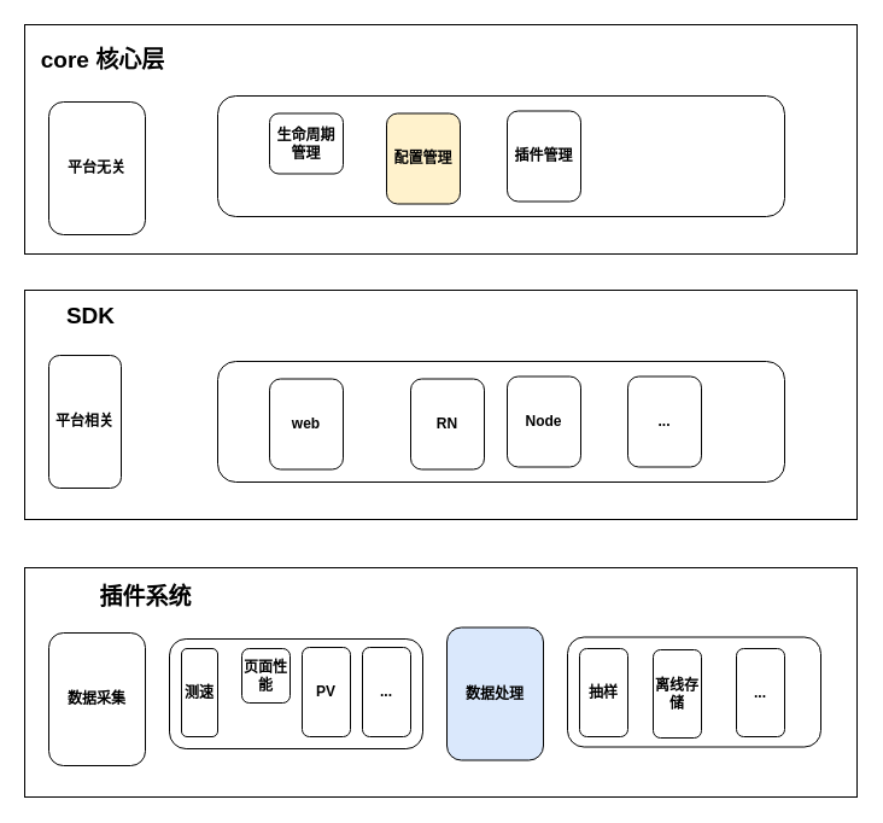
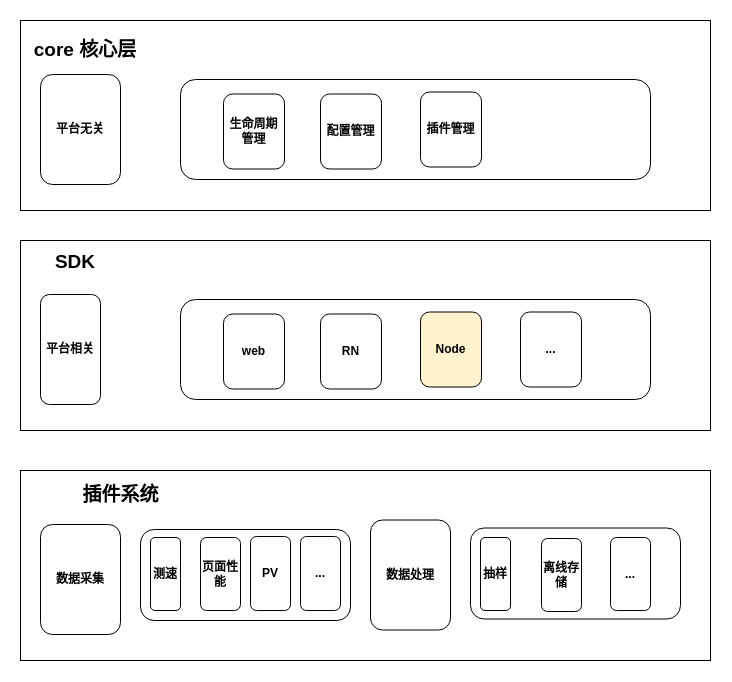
- <mxCell id="6" value="&lt;b&gt;生命周期管理&lt;/b&gt;" style="rounded=1;whiteSpace=wrap;html=1;" vertex="1" parent="1"><mxGeometry x="223" y="93.5" width="61" height="50" as="geometry" /></mxCell>
+ <mxCell id="6" value="&lt;b&gt;生命周期管理&lt;/b&gt;" style="rounded=1;whiteSpace=wrap;html=1;" vertex="1" parent="1"><mxGeometry x="223" y="93.5" width="61" height="75" as="geometry" /></mxCell>
- <mxCell id="7" value="&lt;b&gt;配置管理&lt;/b&gt;" style="rounded=1;whiteSpace=wrap;html=1;fillColor=#fff2cc;" vertex="1" parent="1"><mxGeometry x="320" y="93.5" width="61" height="75" as="geometry" /></mxCell>
+ <mxCell id="7" value="&lt;b&gt;配置管理&lt;/b&gt;" style="rounded=1;whiteSpace=wrap;html=1;" vertex="1" parent="1"><mxGeometry x="320" y="93.5" width="61" height="75" as="geometry" /></mxCell>
- <mxCell id="3" value="&lt;b&gt;平台无关&lt;/b&gt;" style="rounded=1;whiteSpace=wrap;html=1;" vertex="1" parent="1"><mxGeometry x="40" y="84" width="80" height="110" as="geometry" /></mxCell>
+ <mxCell id="3" value="&lt;b&gt;平台无关&lt;/b&gt;" style="rounded=1;whiteSpace=wrap;html=1;" vertex="1" parent="1"><mxGeometry x="40" y="74" width="80" height="110" as="geometry" /></mxCell>
- <mxCell id="16" value="&lt;b&gt;Node&lt;/b&gt;" style="rounded=1;whiteSpace=wrap;html=1;" vertex="1" parent="1"><mxGeometry x="420" y="311.5" width="61" height="75" as="geometry" /></mxCell>
+ <mxCell id="16" value="&lt;b&gt;Node&lt;/b&gt;" style="rounded=1;whiteSpace=wrap;html=1;fillColor=#fff2cc;" vertex="1" parent="1"><mxGeometry x="420" y="311.5" width="61" height="75" as="geometry" /></mxCell>
- <mxCell id="14" value="&lt;b&gt;RN&lt;/b&gt;" style="rounded=1;whiteSpace=wrap;html=1;" vertex="1" parent="1"><mxGeometry x="340" y="313.5" width="61" height="75" as="geometry" /></mxCell>
+ <mxCell id="14" value="&lt;b&gt;RN&lt;/b&gt;" style="rounded=1;whiteSpace=wrap;html=1;" vertex="1" parent="1"><mxGeometry x="320" y="313.5" width="61" height="75" as="geometry" /></mxCell>
- <mxCell id="22" value="&lt;b&gt;页面性能&lt;/b&gt;" style="rounded=1;whiteSpace=wrap;html=1;" vertex="1" parent="1"><mxGeometry x="200" y="537" width="40" height="45" as="geometry" /></mxCell>
+ <mxCell id="22" value="&lt;b&gt;页面性能&lt;/b&gt;" style="rounded=1;whiteSpace=wrap;html=1;" vertex="1" parent="1"><mxGeometry x="200" y="537" width="40" height="73" as="geometry" /></mxCell>
- <mxCell id="27" value="&lt;b&gt;抽样&lt;/b&gt;" style="rounded=1;whiteSpace=wrap;html=1;" vertex="1" parent="1"><mxGeometry x="480" y="537" width="40" height="73" as="geometry" /></mxCell>
+ <mxCell id="27" value="&lt;b&gt;抽样&lt;/b&gt;" style="rounded=1;whiteSpace=wrap;html=1;" vertex="1" parent="1"><mxGeometry x="480" y="537" width="30" height="73" as="geometry" /></mxCell>
- <mxCell id="25" value="&lt;b&gt;数据处理&lt;/b&gt;" style="rounded=1;whiteSpace=wrap;html=1;fillColor=#dae8fc;" vertex="1" parent="1"><mxGeometry x="370" y="519.5" width="80" height="110" as="geometry" /></mxCell>
+ <mxCell id="25" value="&lt;b&gt;数据处理&lt;/b&gt;" style="rounded=1;whiteSpace=wrap;html=1;" vertex="1" parent="1"><mxGeometry x="370" y="519.5" width="80" height="110" as="geometry" /></mxCell>
